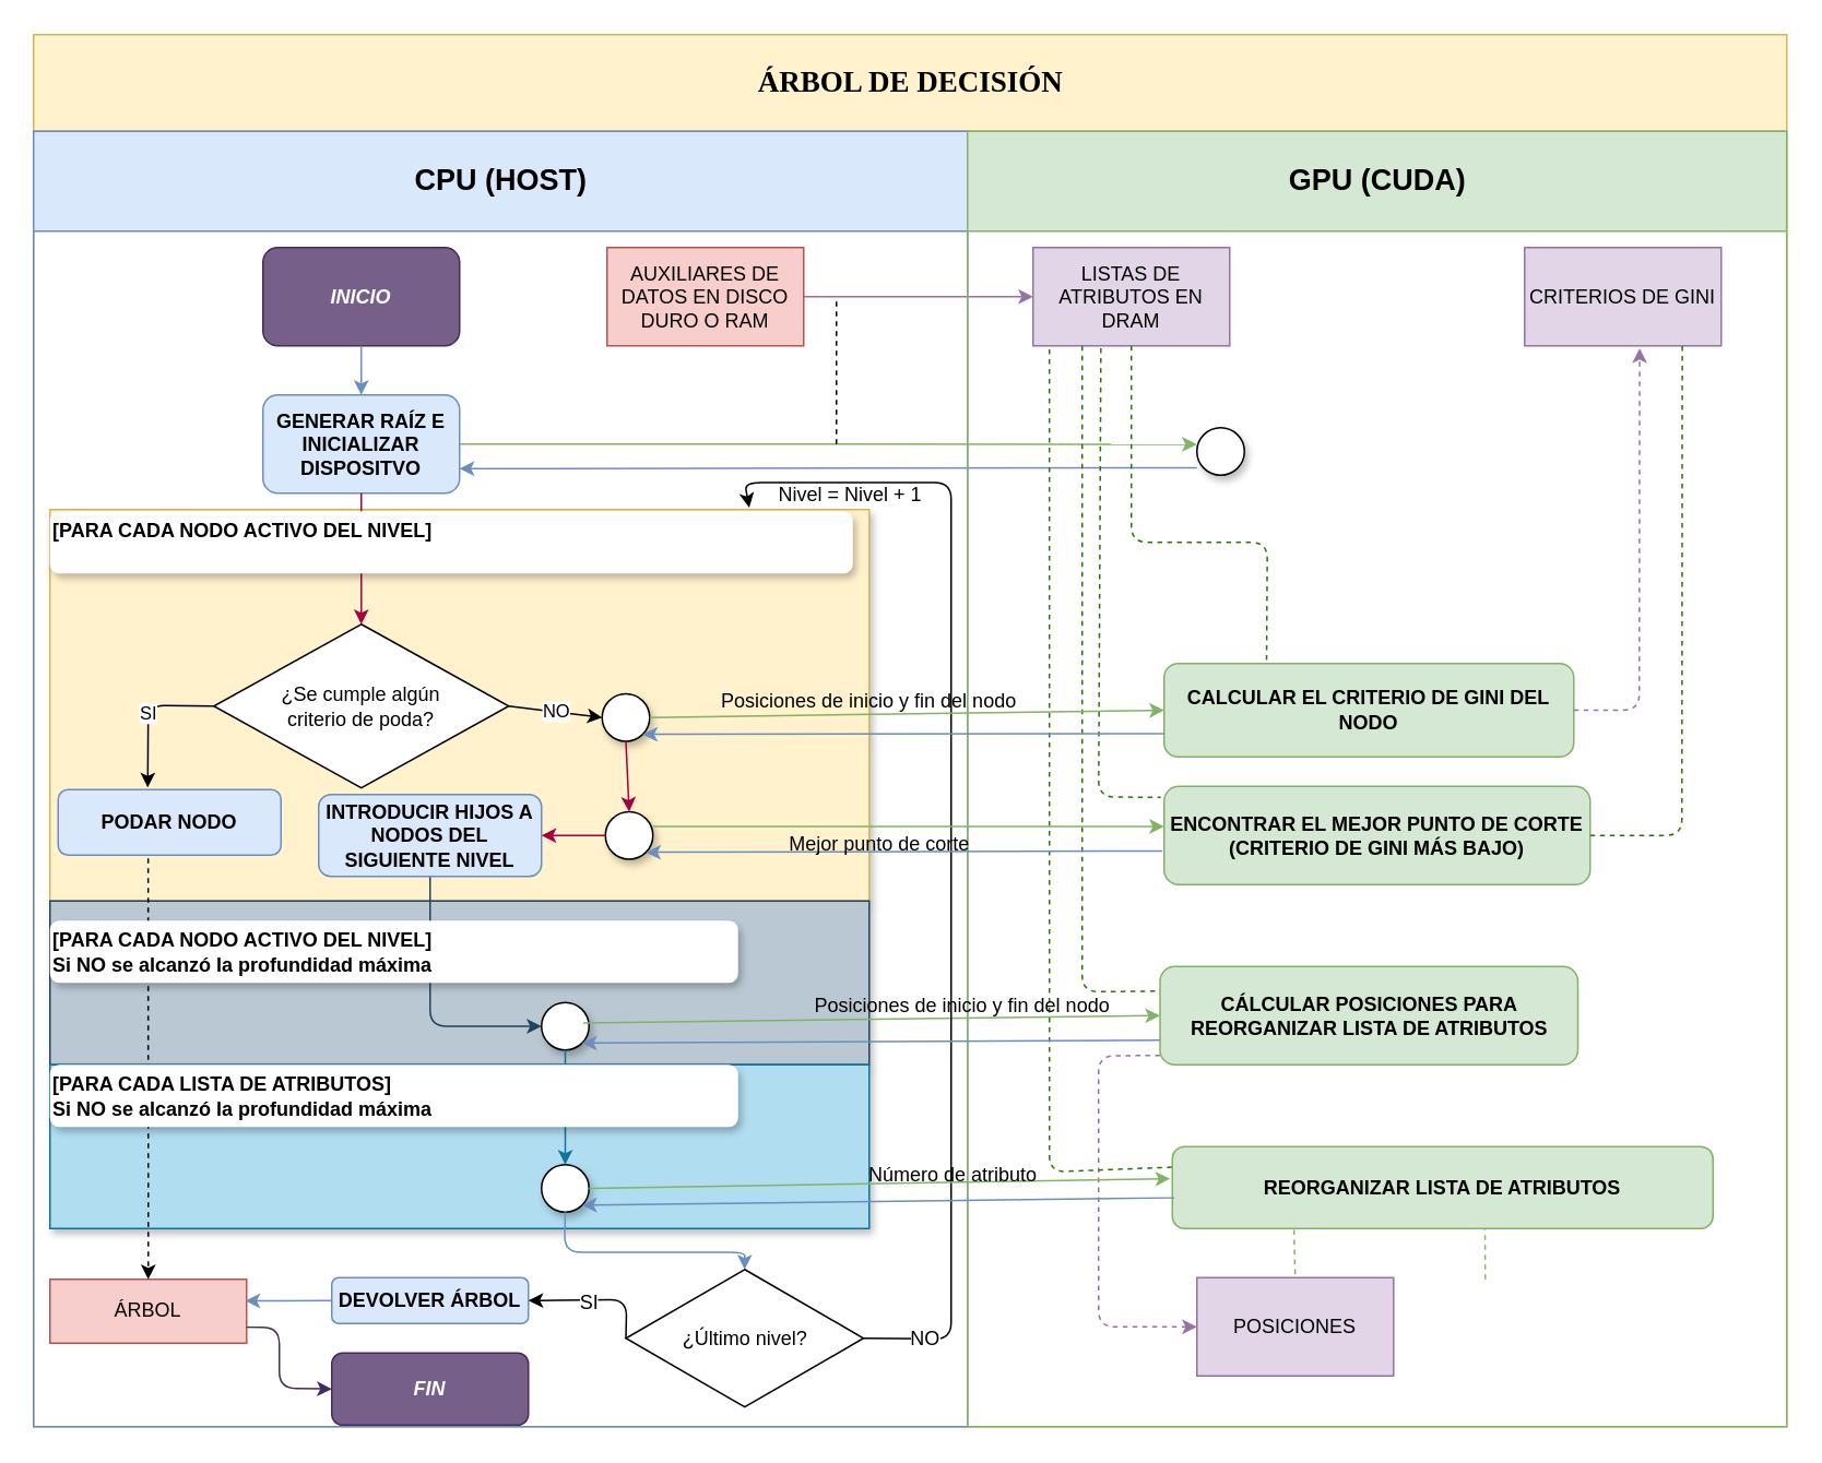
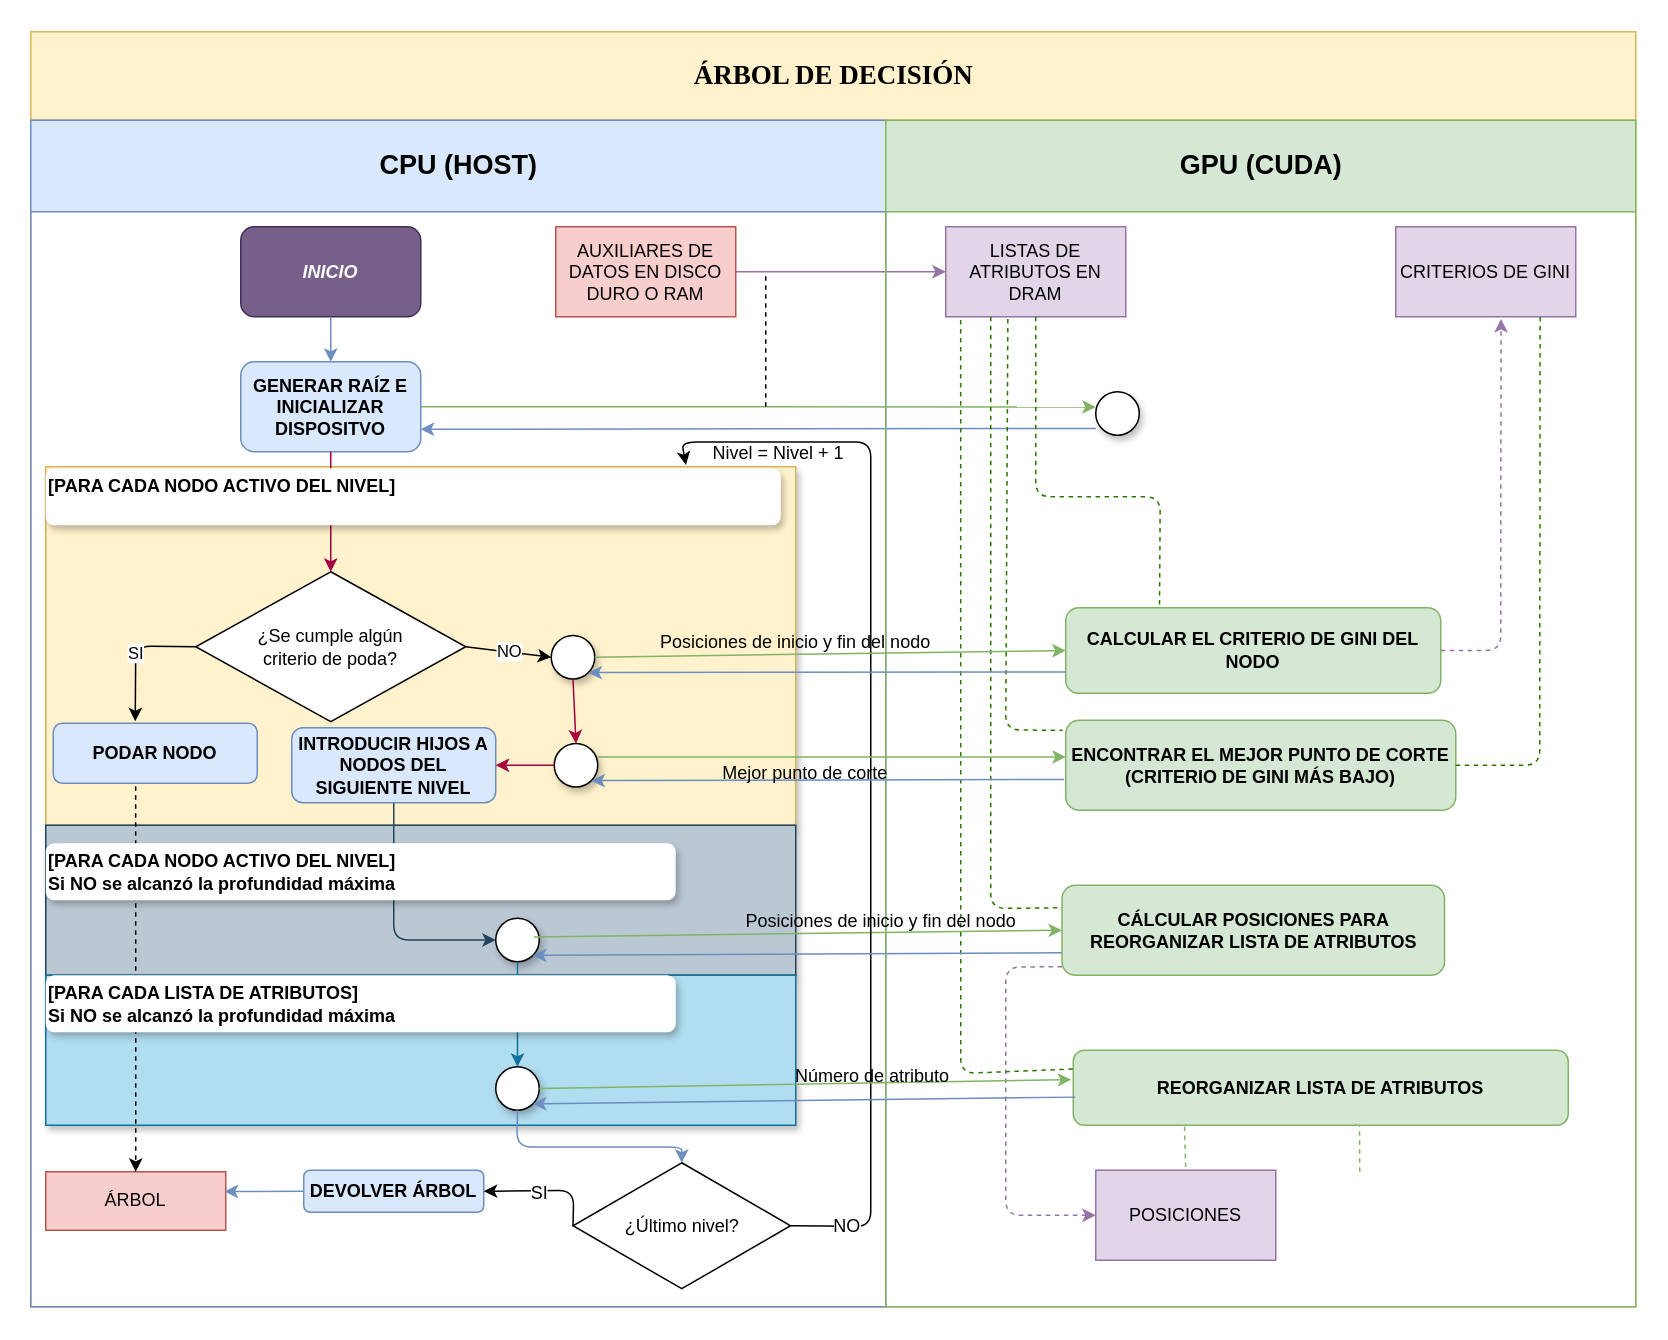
- <mxCell id="21" value="" style="endArrow=classic;html=1;strokeWidth=1;exitX=1;exitY=0.75;exitDx=0;exitDy=0;entryX=0;entryY=0.5;entryDx=0;entryDy=0;fillColor=#76608a;strokeColor=#432D57;" parent="6" source="15" target="20" edge="1"><mxGeometry width="50" height="50" relative="1" as="geometry"><mxPoint y="861" as="sourcePoint" /><mxPoint x="50" y="811" as="targetPoint" /><Array as="points"><mxPoint x="150" y="730.5" /><mxPoint x="150" y="767.5" /></Array></mxGeometry></mxCell>
- <mxCell id="20" value="FIN" style="rounded=1;whiteSpace=wrap;html=1;shadow=0;glass=0;comic=0;labelBackgroundColor=none;fillColor=#76608a;strokeColor=#432D57;fontStyle=3;fontColor=#ffffff;" parent="6" vertex="1"><mxGeometry x="182" y="746" width="120" height="44" as="geometry" /></mxCell>
